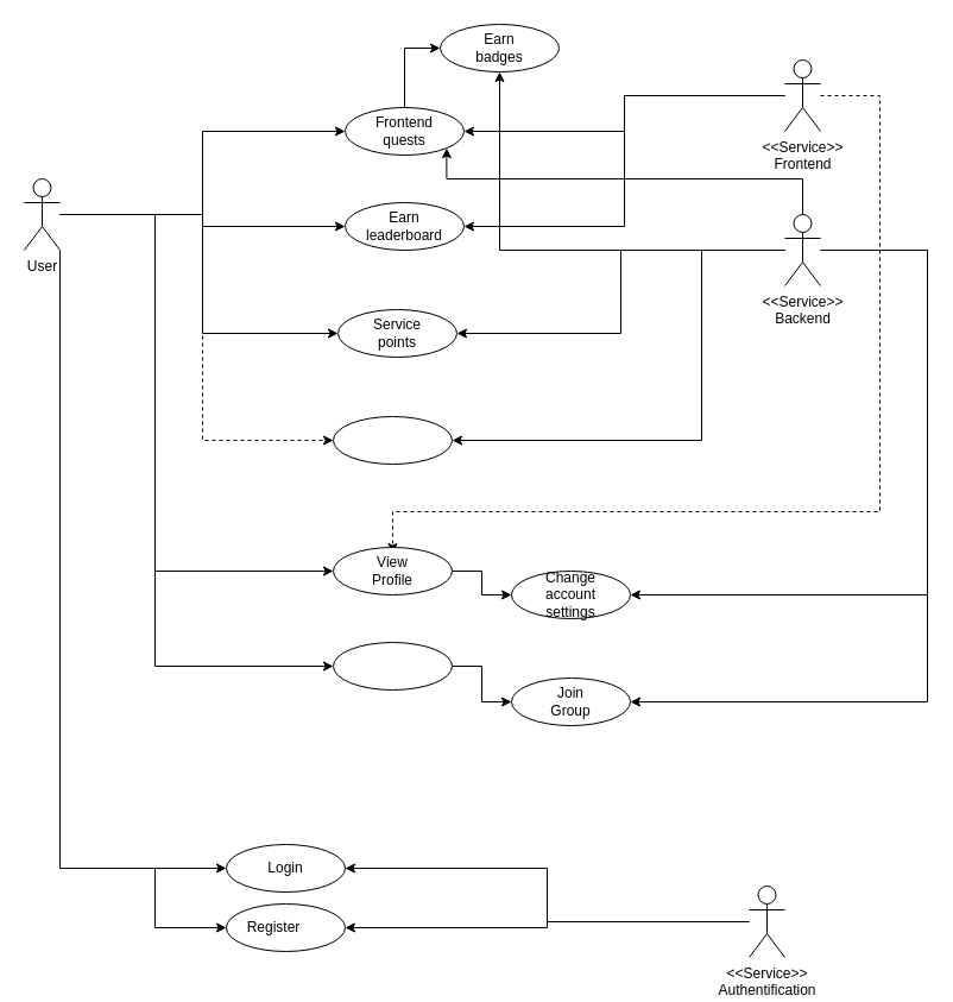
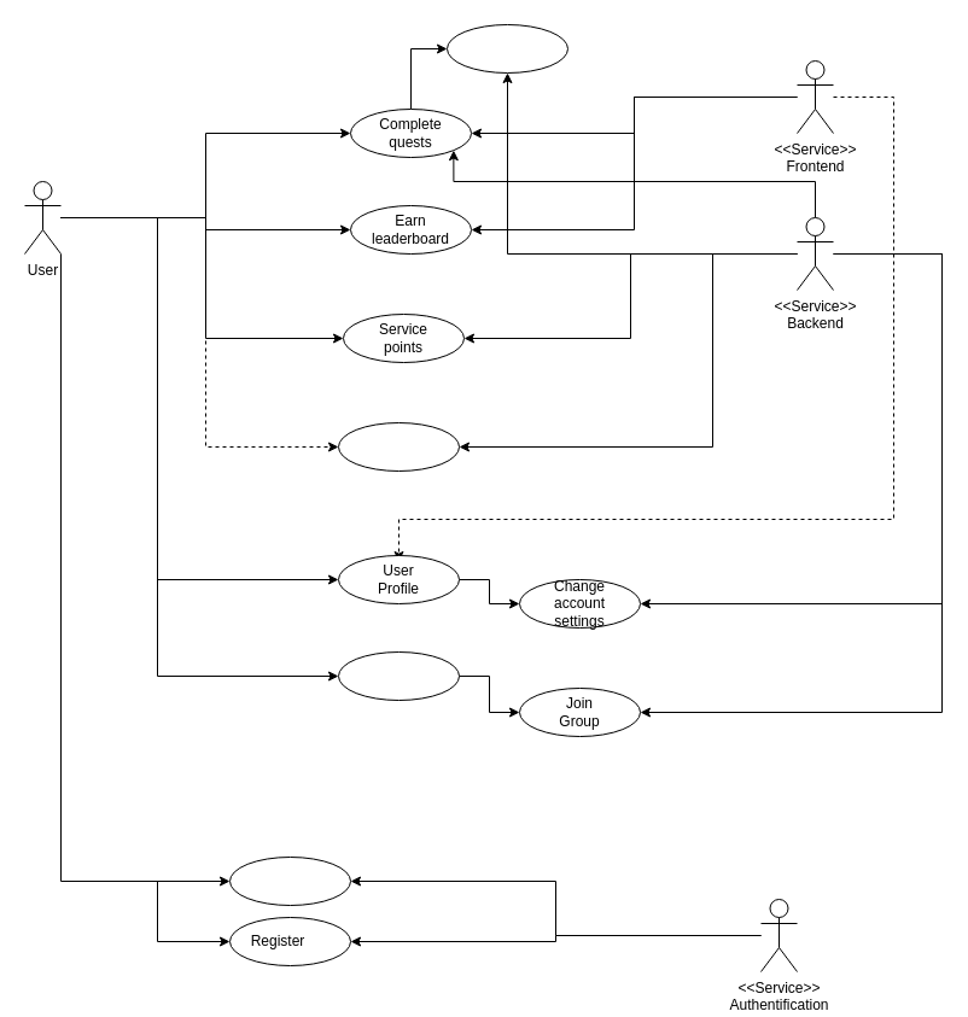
- <mxCell id="38" value="Earn badges" style="text;html=1;strokeColor=none;fillColor=none;align=center;verticalAlign=middle;whiteSpace=wrap;rounded=0;" parent="1" vertex="1"><mxGeometry x="390" y="25" width="60" height="30" as="geometry" /></mxCell>
- <mxCell id="16" value="Frontend quests" style="text;html=1;strokeColor=none;fillColor=none;align=center;verticalAlign=middle;whiteSpace=wrap;rounded=0;" parent="1" vertex="1"><mxGeometry x="310" y="95" width="60" height="30" as="geometry" /></mxCell>
+ <mxCell id="16" value="Complete quests" style="text;html=1;strokeColor=none;fillColor=none;align=center;verticalAlign=middle;whiteSpace=wrap;rounded=0;" parent="1" vertex="1"><mxGeometry x="310" y="95" width="60" height="30" as="geometry" /></mxCell>
- <mxCell id="45" value="View Profile" style="text;html=1;strokeColor=none;fillColor=none;align=center;verticalAlign=middle;whiteSpace=wrap;rounded=0;" vertex="1" parent="1"><mxGeometry x="300" y="465" width="60" height="30" as="geometry" /></mxCell>
+ <mxCell id="45" value="User Profile" style="text;html=1;strokeColor=none;fillColor=none;align=center;verticalAlign=middle;whiteSpace=wrap;rounded=0;" vertex="1" parent="1"><mxGeometry x="300" y="465" width="60" height="30" as="geometry" /></mxCell>
- <mxCell id="11" value="Login" style="text;html=1;strokeColor=none;fillColor=none;align=center;verticalAlign=middle;whiteSpace=wrap;rounded=0;" parent="1" vertex="1"><mxGeometry x="210" y="715" width="60" height="30" as="geometry" /></mxCell>
